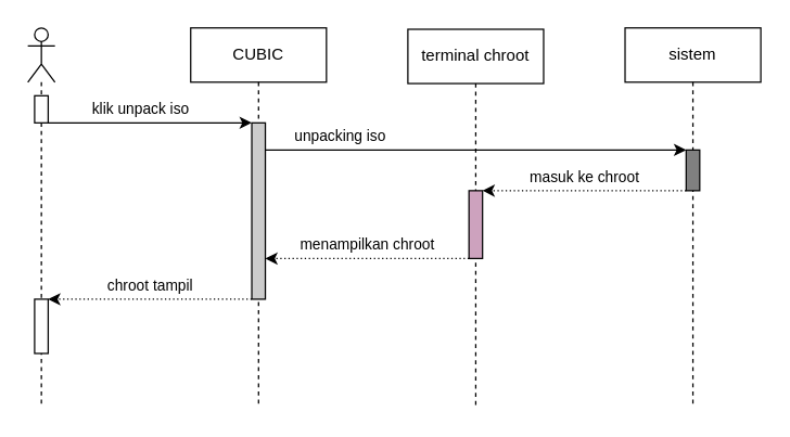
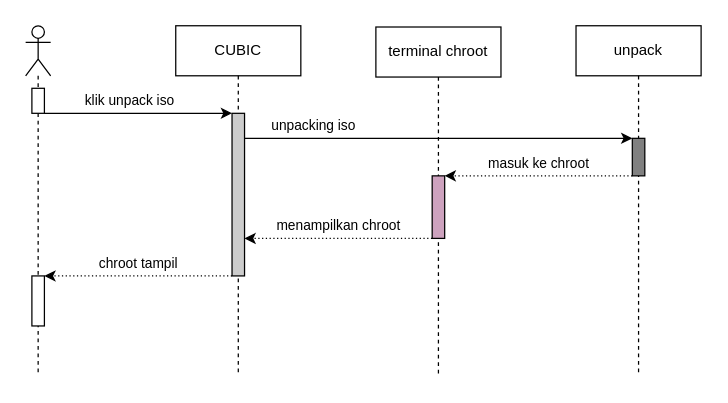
- <mxCell id="2" value="sistem" style="shape=umlLifeline;perimeter=lifelinePerimeter;whiteSpace=wrap;html=1;container=1;collapsible=0;recursiveResize=0;outlineConnect=0;" parent="1" vertex="1"><mxGeometry x="460" y="20" width="100" height="280" as="geometry" /></mxCell>
+ <mxCell id="2" value="unpack" style="shape=umlLifeline;perimeter=lifelinePerimeter;whiteSpace=wrap;html=1;container=1;collapsible=0;recursiveResize=0;outlineConnect=0;" parent="1" vertex="1"><mxGeometry x="460" y="20" width="100" height="280" as="geometry" /></mxCell>
